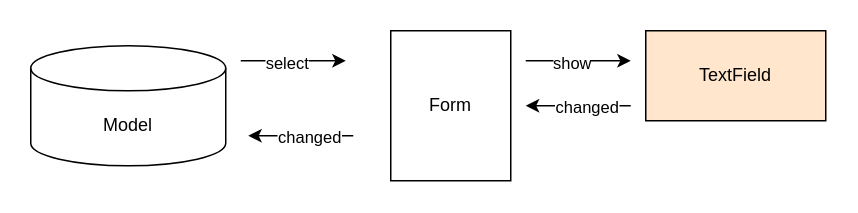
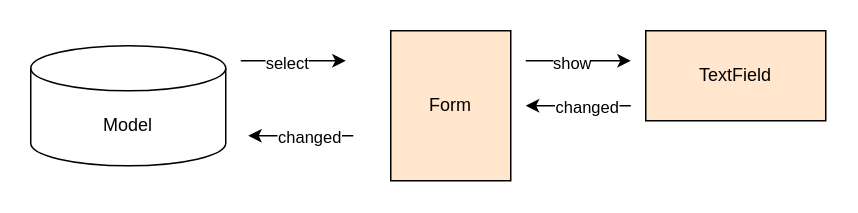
- <mxCell id="2" value="Form" style="rounded=0;whiteSpace=wrap;html=1;" parent="1" vertex="1"><mxGeometry x="260" y="20" width="80" height="100" as="geometry" /></mxCell>
+ <mxCell id="2" value="Form" style="rounded=0;whiteSpace=wrap;html=1;fillColor=#ffe6cc;" parent="1" vertex="1"><mxGeometry x="260" y="20" width="80" height="100" as="geometry" /></mxCell>
